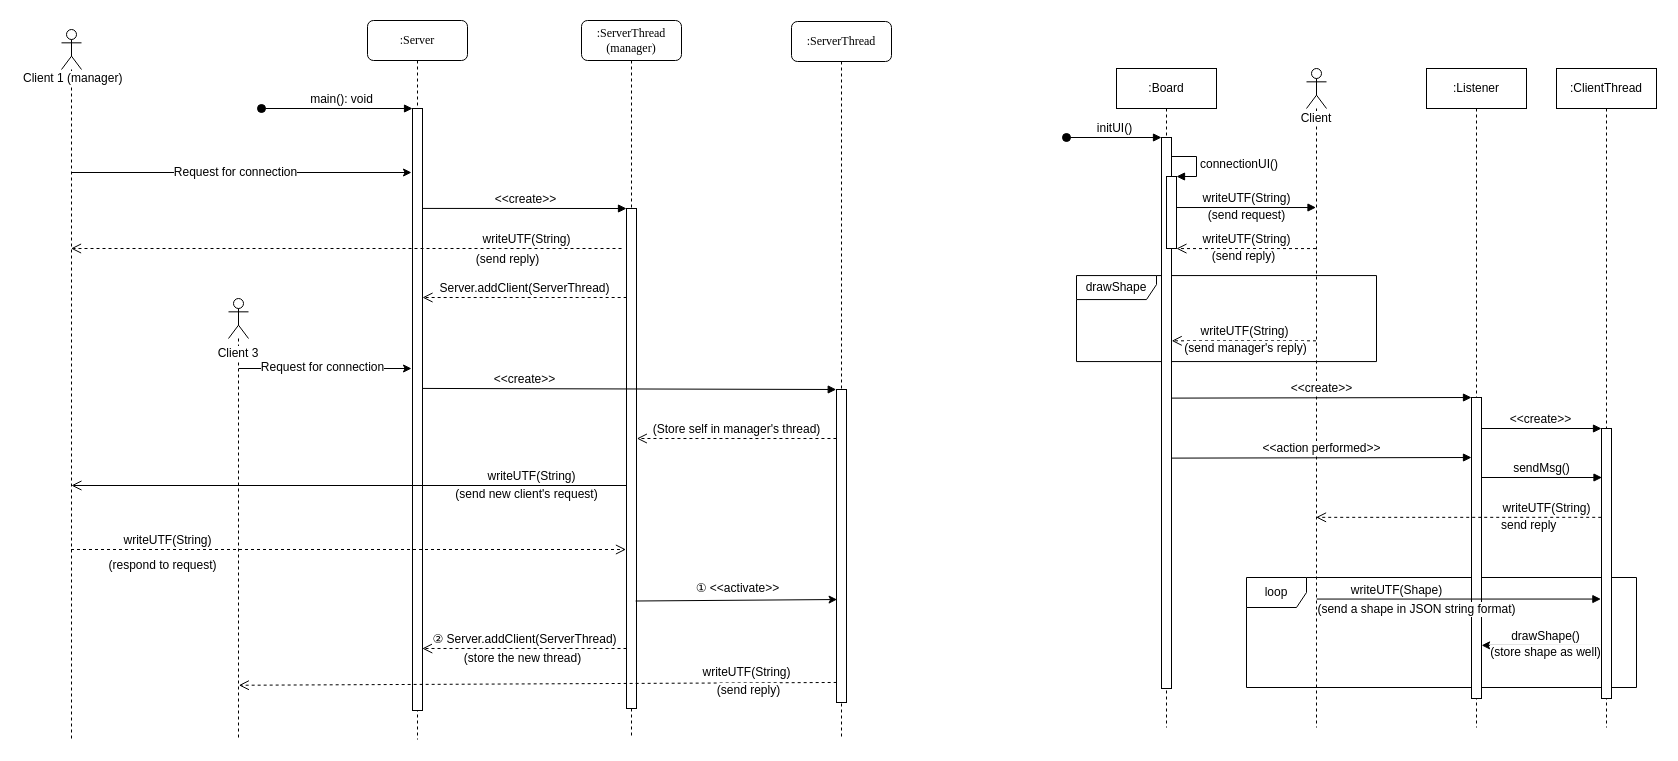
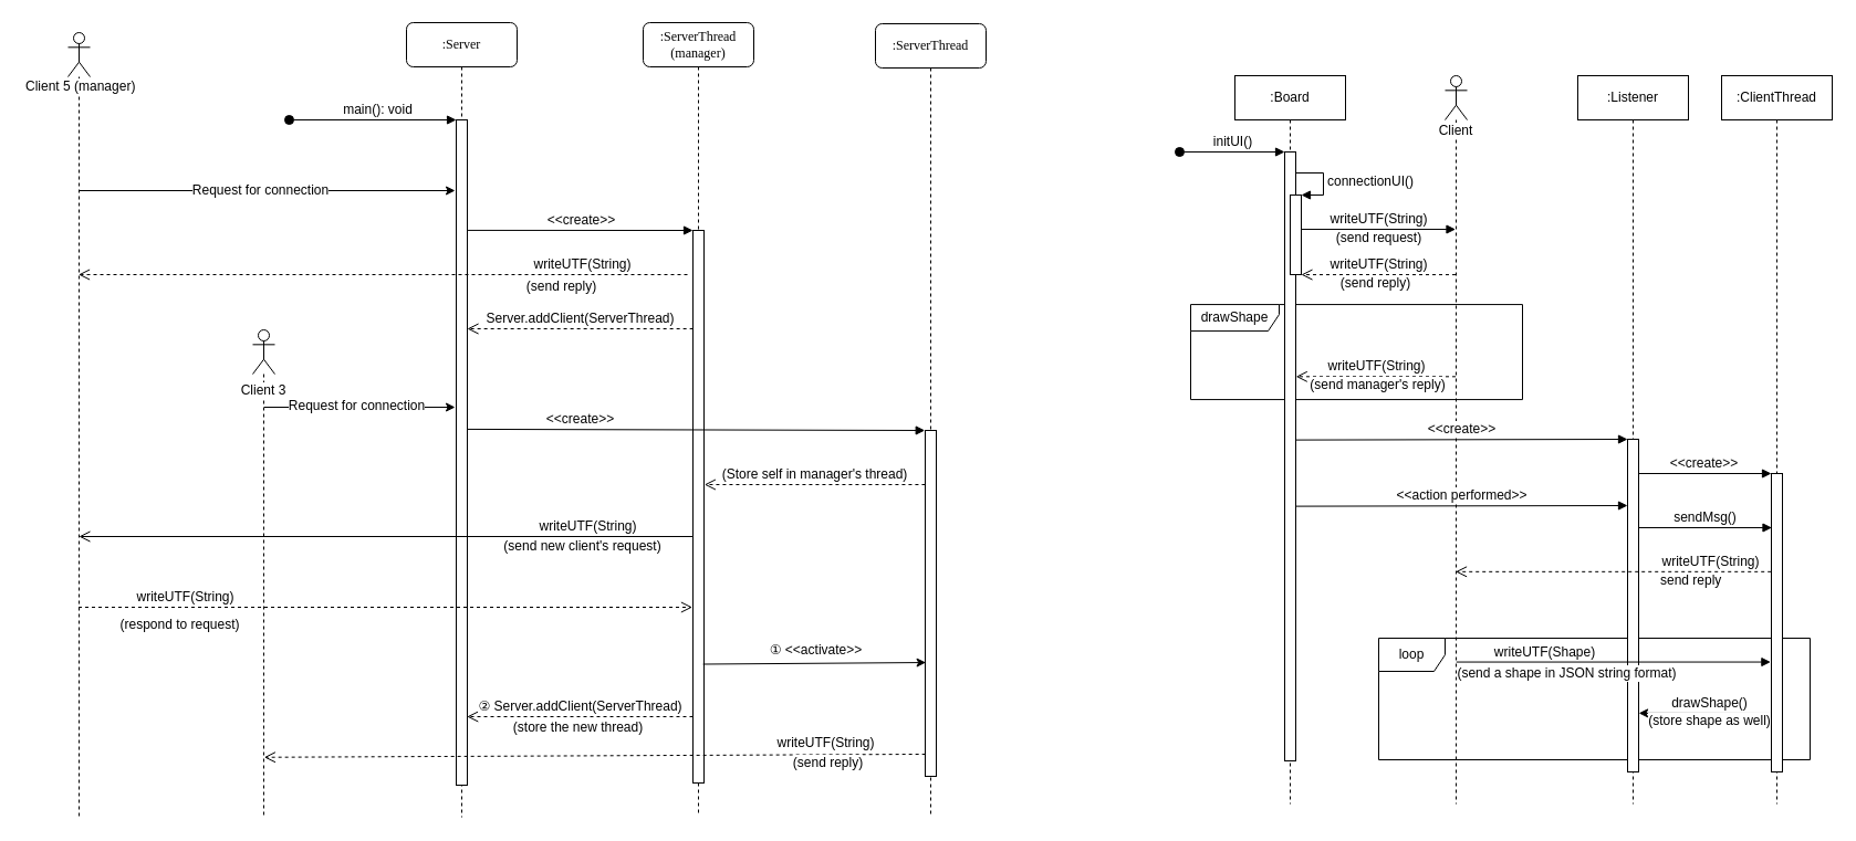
- <mxCell id="5" value="Client 1 (manager)" style="text;html=1;resizable=0;points=[];autosize=1;align=left;verticalAlign=top;spacingTop=-4;fontSize=12;labelBackgroundColor=#ffffff;" parent="1" vertex="1"><mxGeometry x="20.914" y="68" width="110" height="20" as="geometry" /></mxCell>
+ <mxCell id="5" value="Client 5 (manager)" style="text;html=1;resizable=0;points=[];autosize=1;align=left;verticalAlign=top;spacingTop=-4;fontSize=12;labelBackgroundColor=#ffffff;" parent="1" vertex="1"><mxGeometry x="20.914" y="68" width="110" height="20" as="geometry" /></mxCell>
